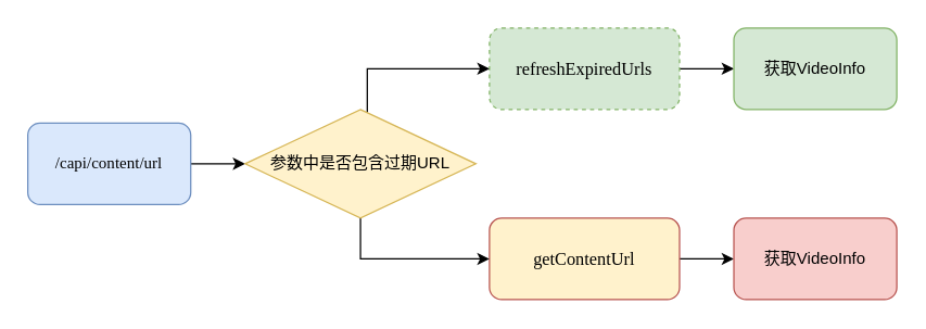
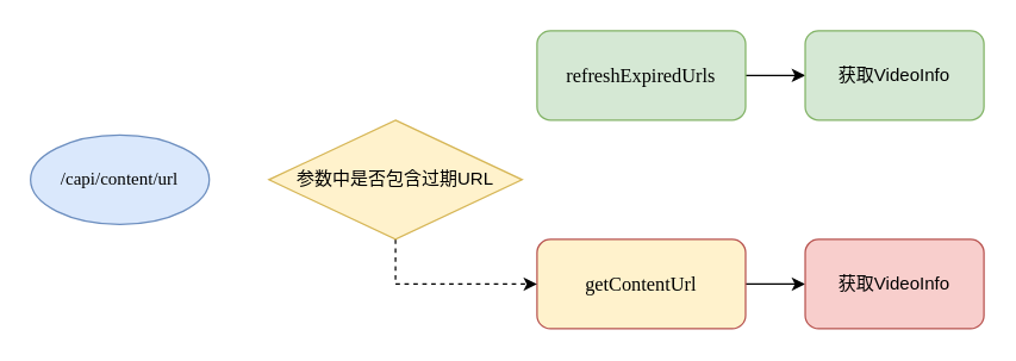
- <mxCell id="9" style="edgeStyle=orthogonalEdgeStyle;rounded=0;orthogonalLoop=1;jettySize=auto;html=1;entryX=0;entryY=0.5;entryDx=0;entryDy=0;" edge="1" parent="1" source="10" target="5"><mxGeometry relative="1" as="geometry"><Array as="points"><mxPoint x="270" y="50" /></Array></mxGeometry></mxCell>
- <mxCell id="5" value="&lt;div style=&quot;&quot;&gt;&lt;div style=&quot;font-size: 9.8pt;&quot;&gt;refreshExpiredUrls&lt;/div&gt;&lt;/div&gt;" style="rounded=1;whiteSpace=wrap;html=1;fontFamily=Times New Roman;fillColor=#d5e8d4;strokeColor=#82b366;dashed=1;" vertex="1" parent="1"><mxGeometry x="360" y="20" width="140" height="60" as="geometry" /></mxCell>
+ <mxCell id="5" value="&lt;div style=&quot;&quot;&gt;&lt;div style=&quot;font-size: 9.8pt;&quot;&gt;refreshExpiredUrls&lt;/div&gt;&lt;/div&gt;" style="rounded=1;whiteSpace=wrap;html=1;fontFamily=Times New Roman;fillColor=#d5e8d4;strokeColor=#82b366;" vertex="1" parent="1"><mxGeometry x="360" y="20" width="140" height="60" as="geometry" /></mxCell>
- <mxCell id="3" value="/capi/content/url" style="rounded=1;whiteSpace=wrap;html=1;fontFamily=Times New Roman;fillColor=#dae8fc;strokeColor=#6c8ebf;" vertex="1" parent="1"><mxGeometry x="20" y="90" width="120" height="60" as="geometry" /></mxCell>
+ <mxCell id="3" value="/capi/content/url" style="ellipse;whiteSpace=wrap;html=1;fontFamily=Times New Roman;fillColor=#dae8fc;strokeColor=#6c8ebf;" vertex="1" parent="1"><mxGeometry x="20" y="90" width="120" height="60" as="geometry" /></mxCell>
- <mxCell id="2" style="edgeStyle=orthogonalEdgeStyle;rounded=0;orthogonalLoop=1;jettySize=auto;html=1;entryX=0;entryY=0.5;entryDx=0;entryDy=0;" edge="1" parent="1" source="3" target="10"><mxGeometry relative="1" as="geometry" /></mxCell>
- <mxCell id="8" style="edgeStyle=orthogonalEdgeStyle;rounded=0;orthogonalLoop=1;jettySize=auto;html=1;entryX=0;entryY=0.5;entryDx=0;entryDy=0;" edge="1" parent="1" source="10" target="7"><mxGeometry relative="1" as="geometry"><Array as="points"><mxPoint x="265" y="190" /></Array></mxGeometry></mxCell>
+ <mxCell id="8" style="edgeStyle=orthogonalEdgeStyle;rounded=0;orthogonalLoop=1;jettySize=auto;html=1;entryX=0;entryY=0.5;entryDx=0;entryDy=0;dashed=1;" edge="1" parent="1" source="10" target="7"><mxGeometry relative="1" as="geometry"><Array as="points"><mxPoint x="265" y="190" /></Array></mxGeometry></mxCell>
